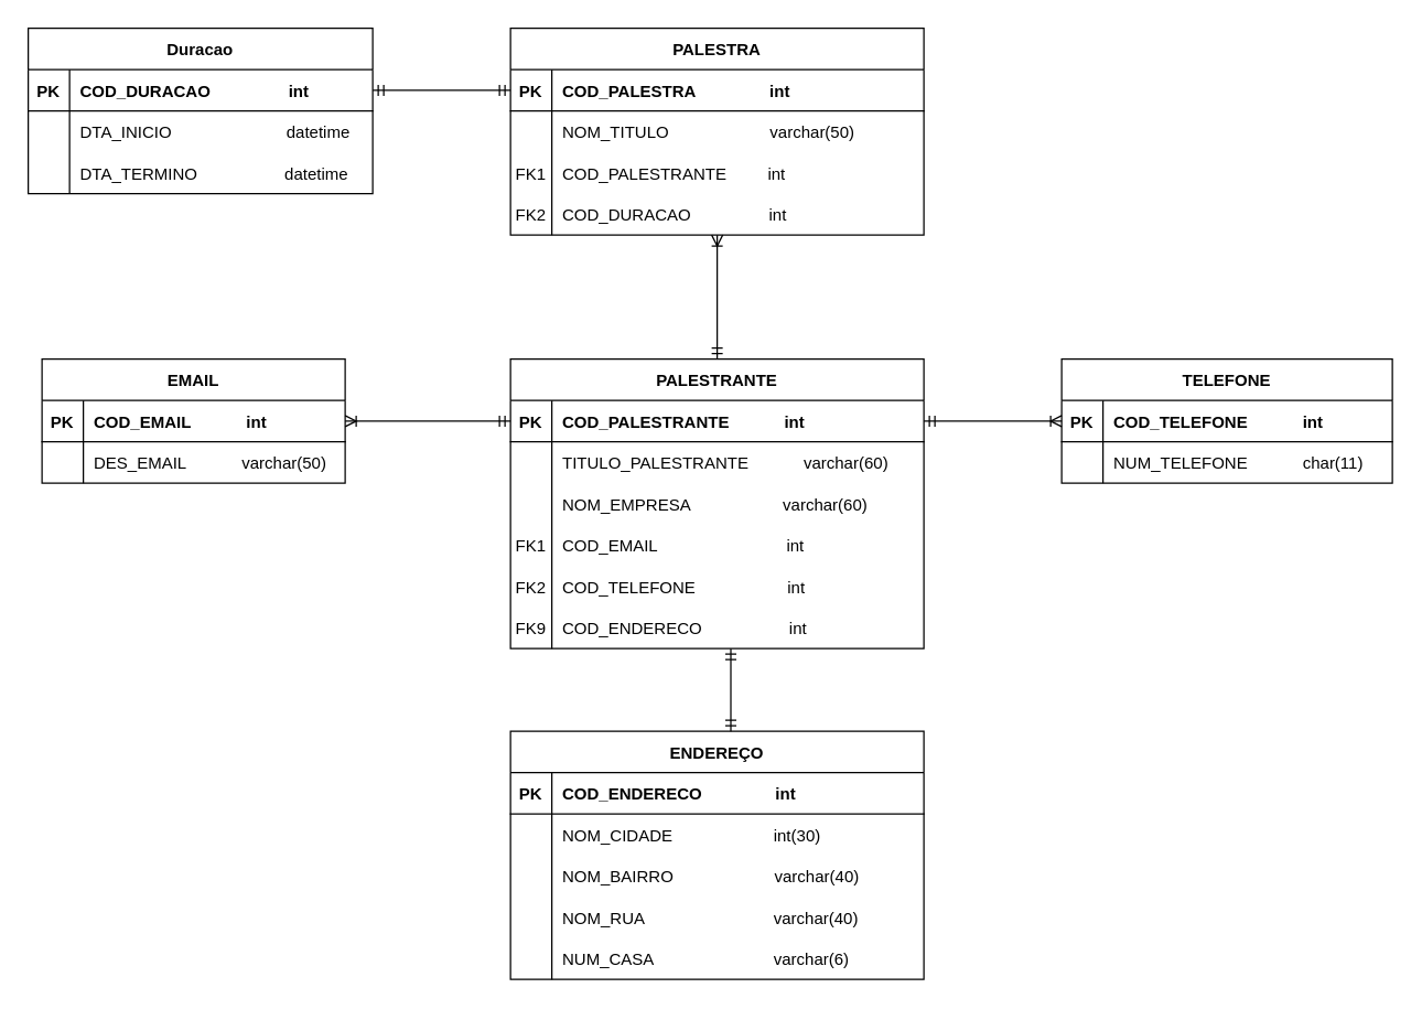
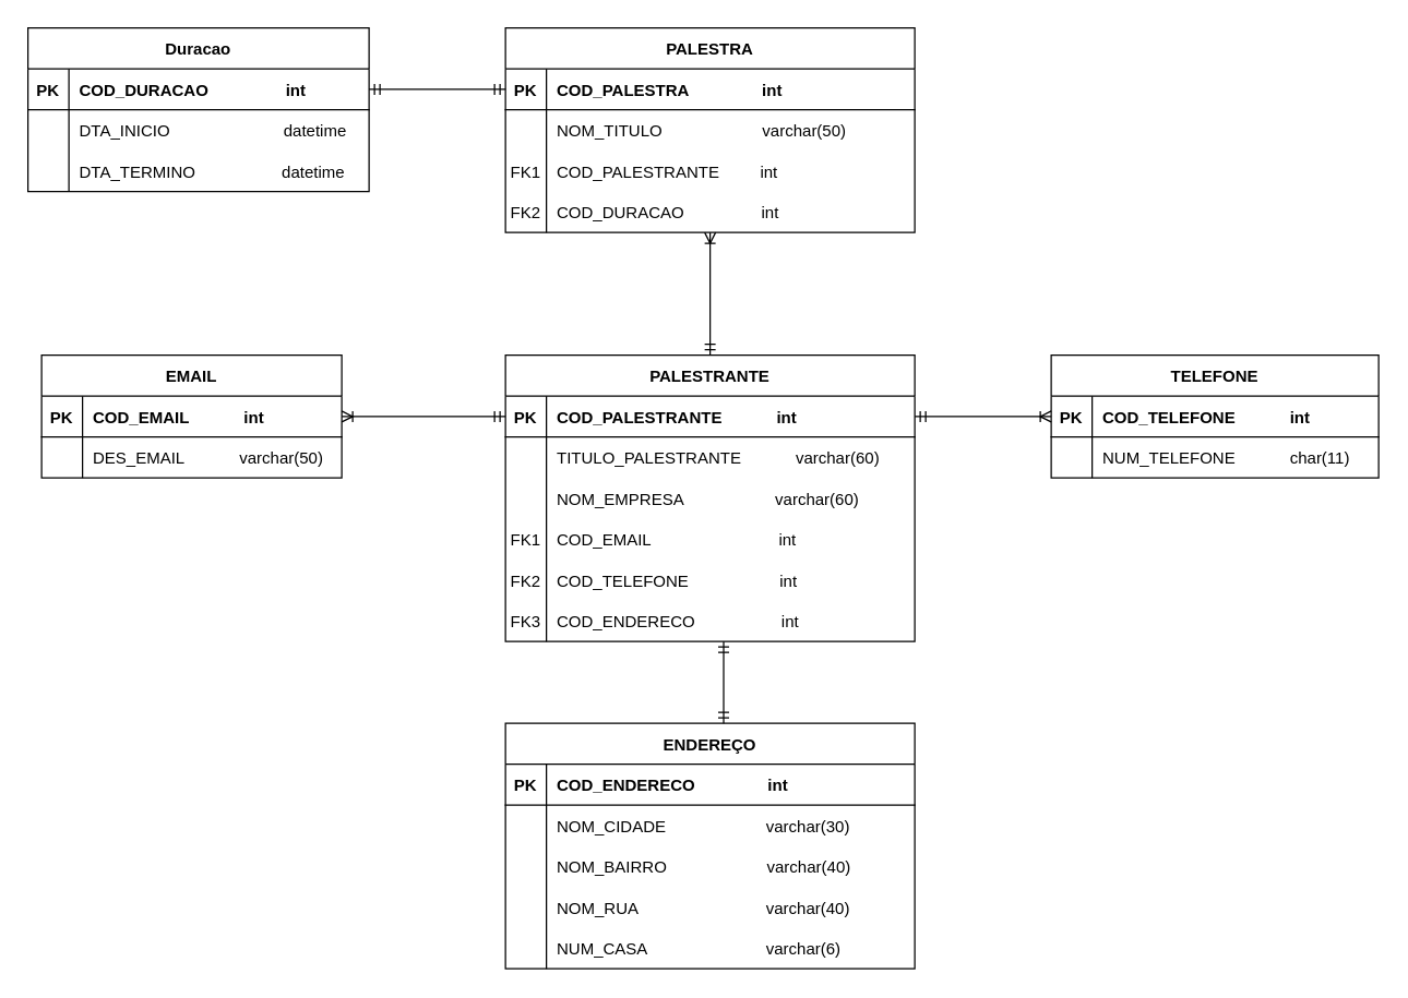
- <mxCell id="33" value="FK9" style="shape=partialRectangle;connectable=0;fillColor=none;top=0;left=0;bottom=0;right=0;editable=1;overflow=hidden;" vertex="1" parent="32"><mxGeometry width="30" height="30" as="geometry"><mxRectangle width="30" height="30" as="alternateBounds" /></mxGeometry></mxCell>
+ <mxCell id="33" value="FK3" style="shape=partialRectangle;connectable=0;fillColor=none;top=0;left=0;bottom=0;right=0;editable=1;overflow=hidden;" vertex="1" parent="32"><mxGeometry width="30" height="30" as="geometry"><mxRectangle width="30" height="30" as="alternateBounds" /></mxGeometry></mxCell>
- <mxCell id="68" value="NOM_CIDADE                      int(30)" style="shape=partialRectangle;connectable=0;fillColor=none;top=0;left=0;bottom=0;right=0;align=left;spacingLeft=6;overflow=hidden;" vertex="1" parent="66"><mxGeometry x="30" width="270" height="30" as="geometry"><mxRectangle width="270" height="30" as="alternateBounds" /></mxGeometry></mxCell>
+ <mxCell id="68" value="NOM_CIDADE                      varchar(30)" style="shape=partialRectangle;connectable=0;fillColor=none;top=0;left=0;bottom=0;right=0;align=left;spacingLeft=6;overflow=hidden;" vertex="1" parent="66"><mxGeometry x="30" width="270" height="30" as="geometry"><mxRectangle width="270" height="30" as="alternateBounds" /></mxGeometry></mxCell>
